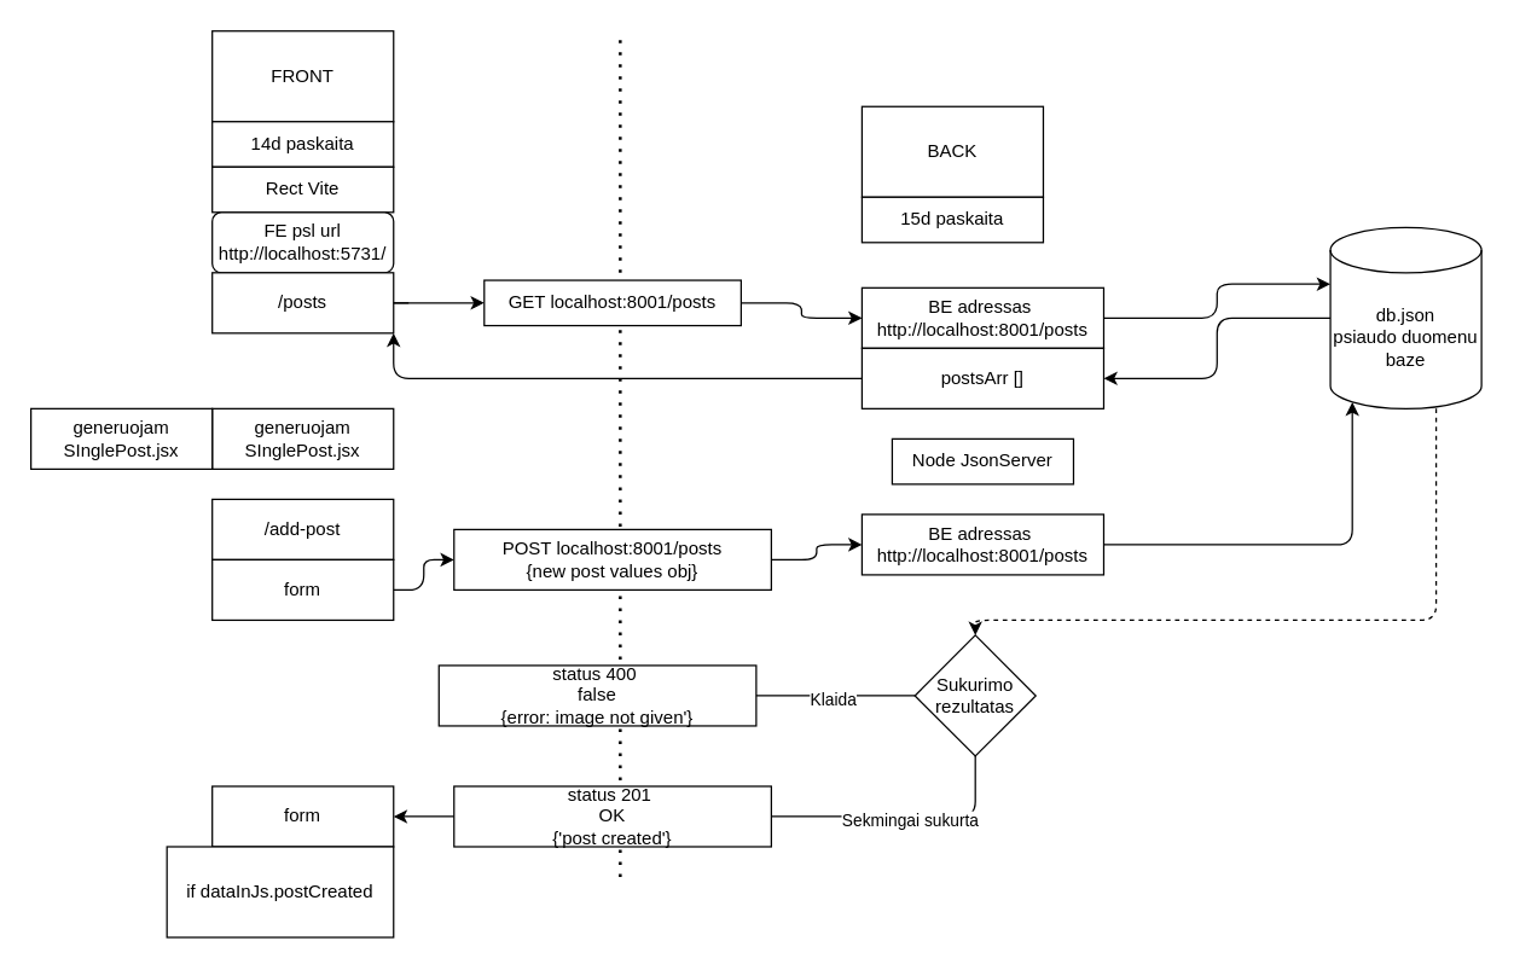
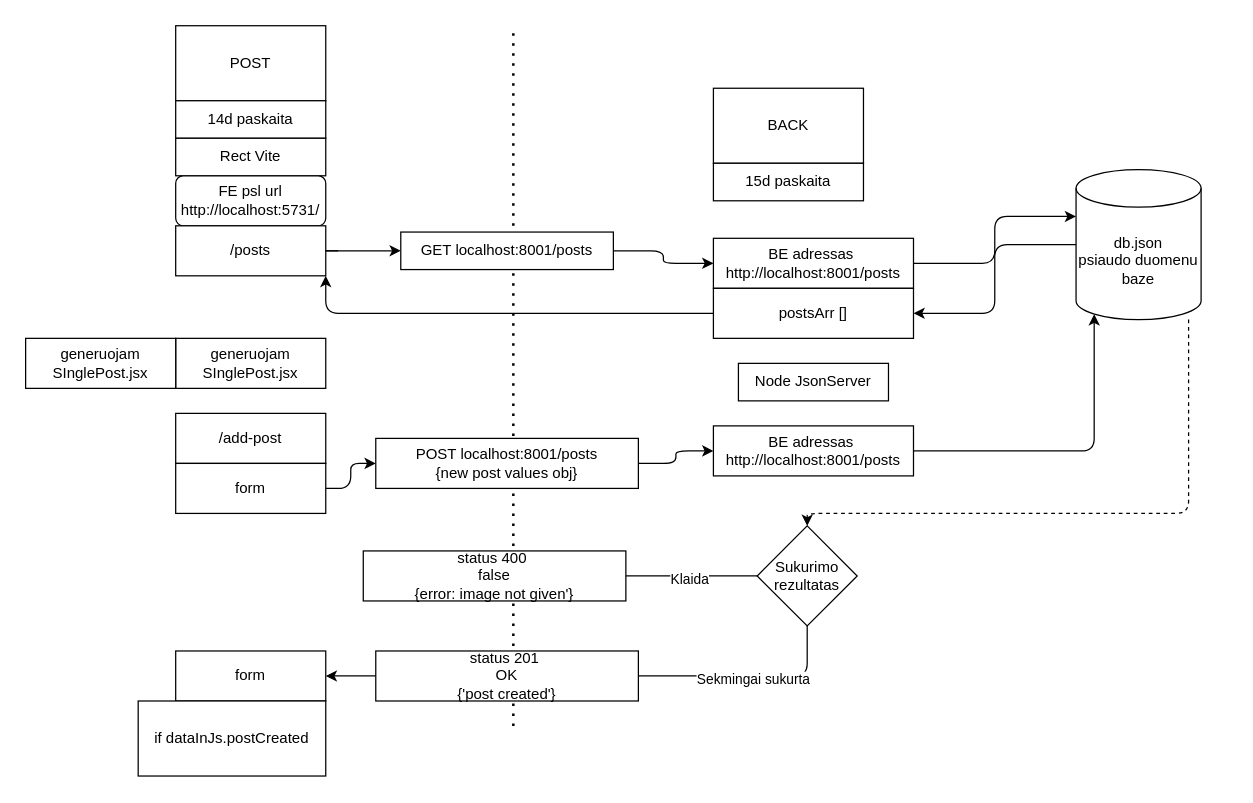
- <mxCell id="2" value="FRONT" style="rounded=0;whiteSpace=wrap;html=1;" vertex="1" parent="1"><mxGeometry x="140" y="20" width="120" height="60" as="geometry" /></mxCell>
+ <mxCell id="2" value="POST" style="rounded=0;whiteSpace=wrap;html=1;" vertex="1" parent="1"><mxGeometry x="140" y="20" width="120" height="60" as="geometry" /></mxCell>
- <mxCell id="26" value="db.json&lt;br&gt;psiaudo duomenu baze" style="shape=cylinder3;whiteSpace=wrap;html=1;boundedLbl=1;backgroundOutline=1;size=15;" vertex="1" parent="1"><mxGeometry x="880" y="150" width="100" height="120" as="geometry" /></mxCell>
+ <mxCell id="26" value="db.json&lt;br&gt;psiaudo duomenu baze" style="shape=cylinder3;whiteSpace=wrap;html=1;boundedLbl=1;backgroundOutline=1;size=15;" vertex="1" parent="1"><mxGeometry x="860" y="135" width="100" height="120" as="geometry" /></mxCell>
